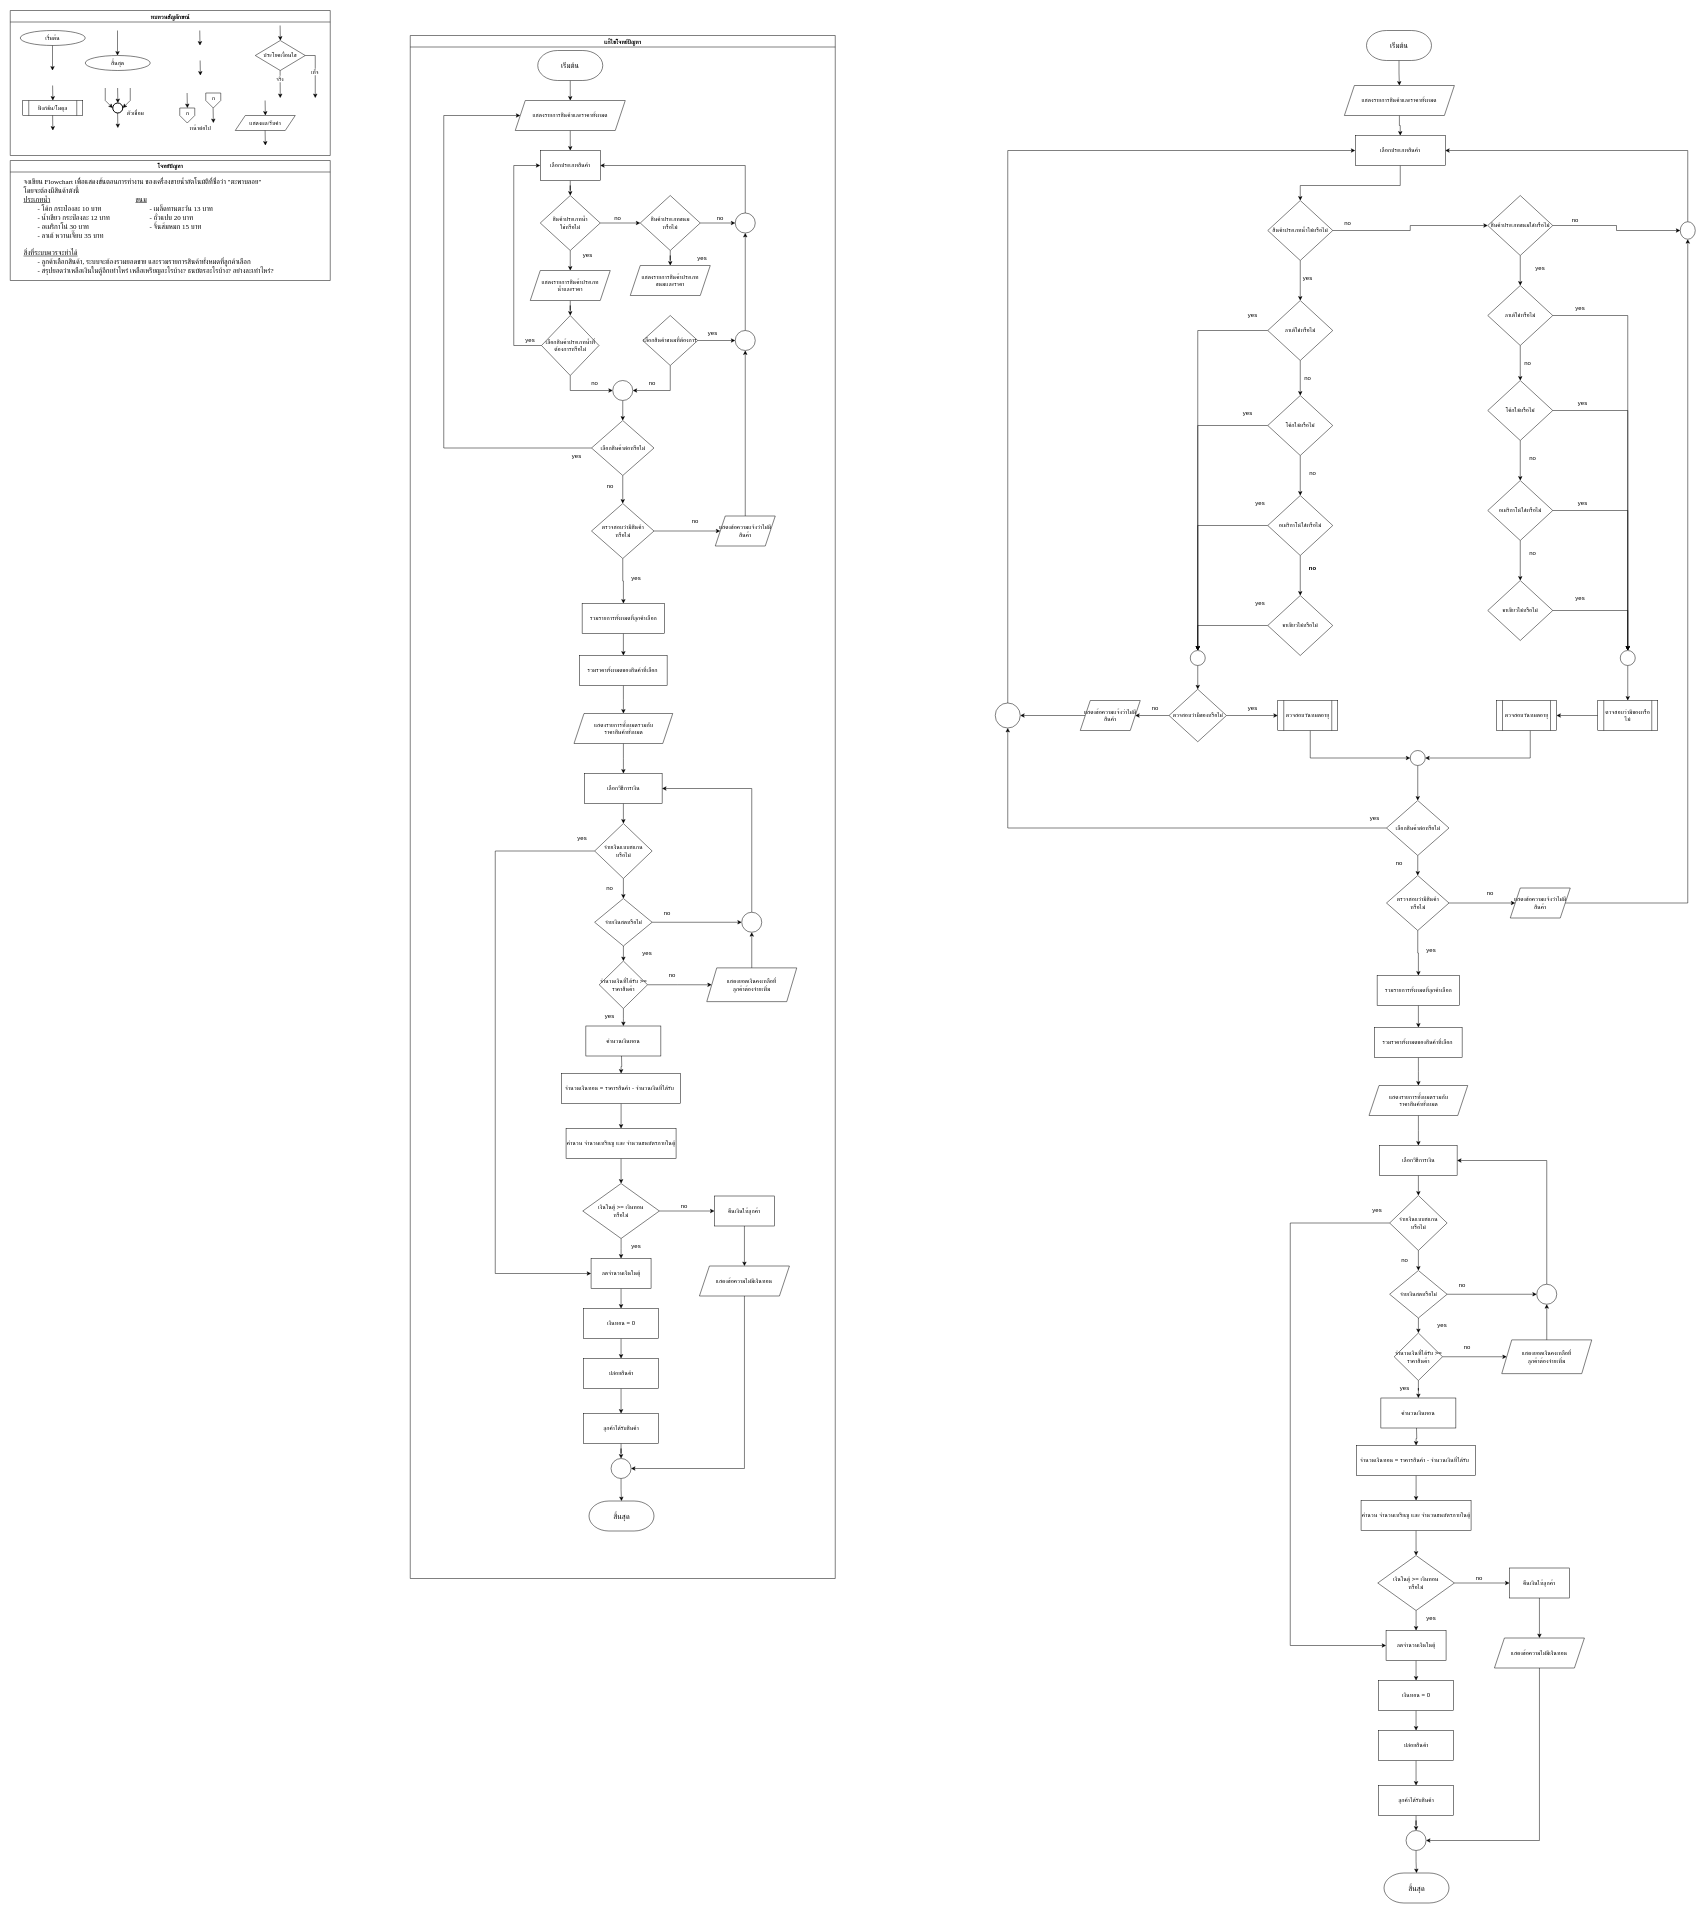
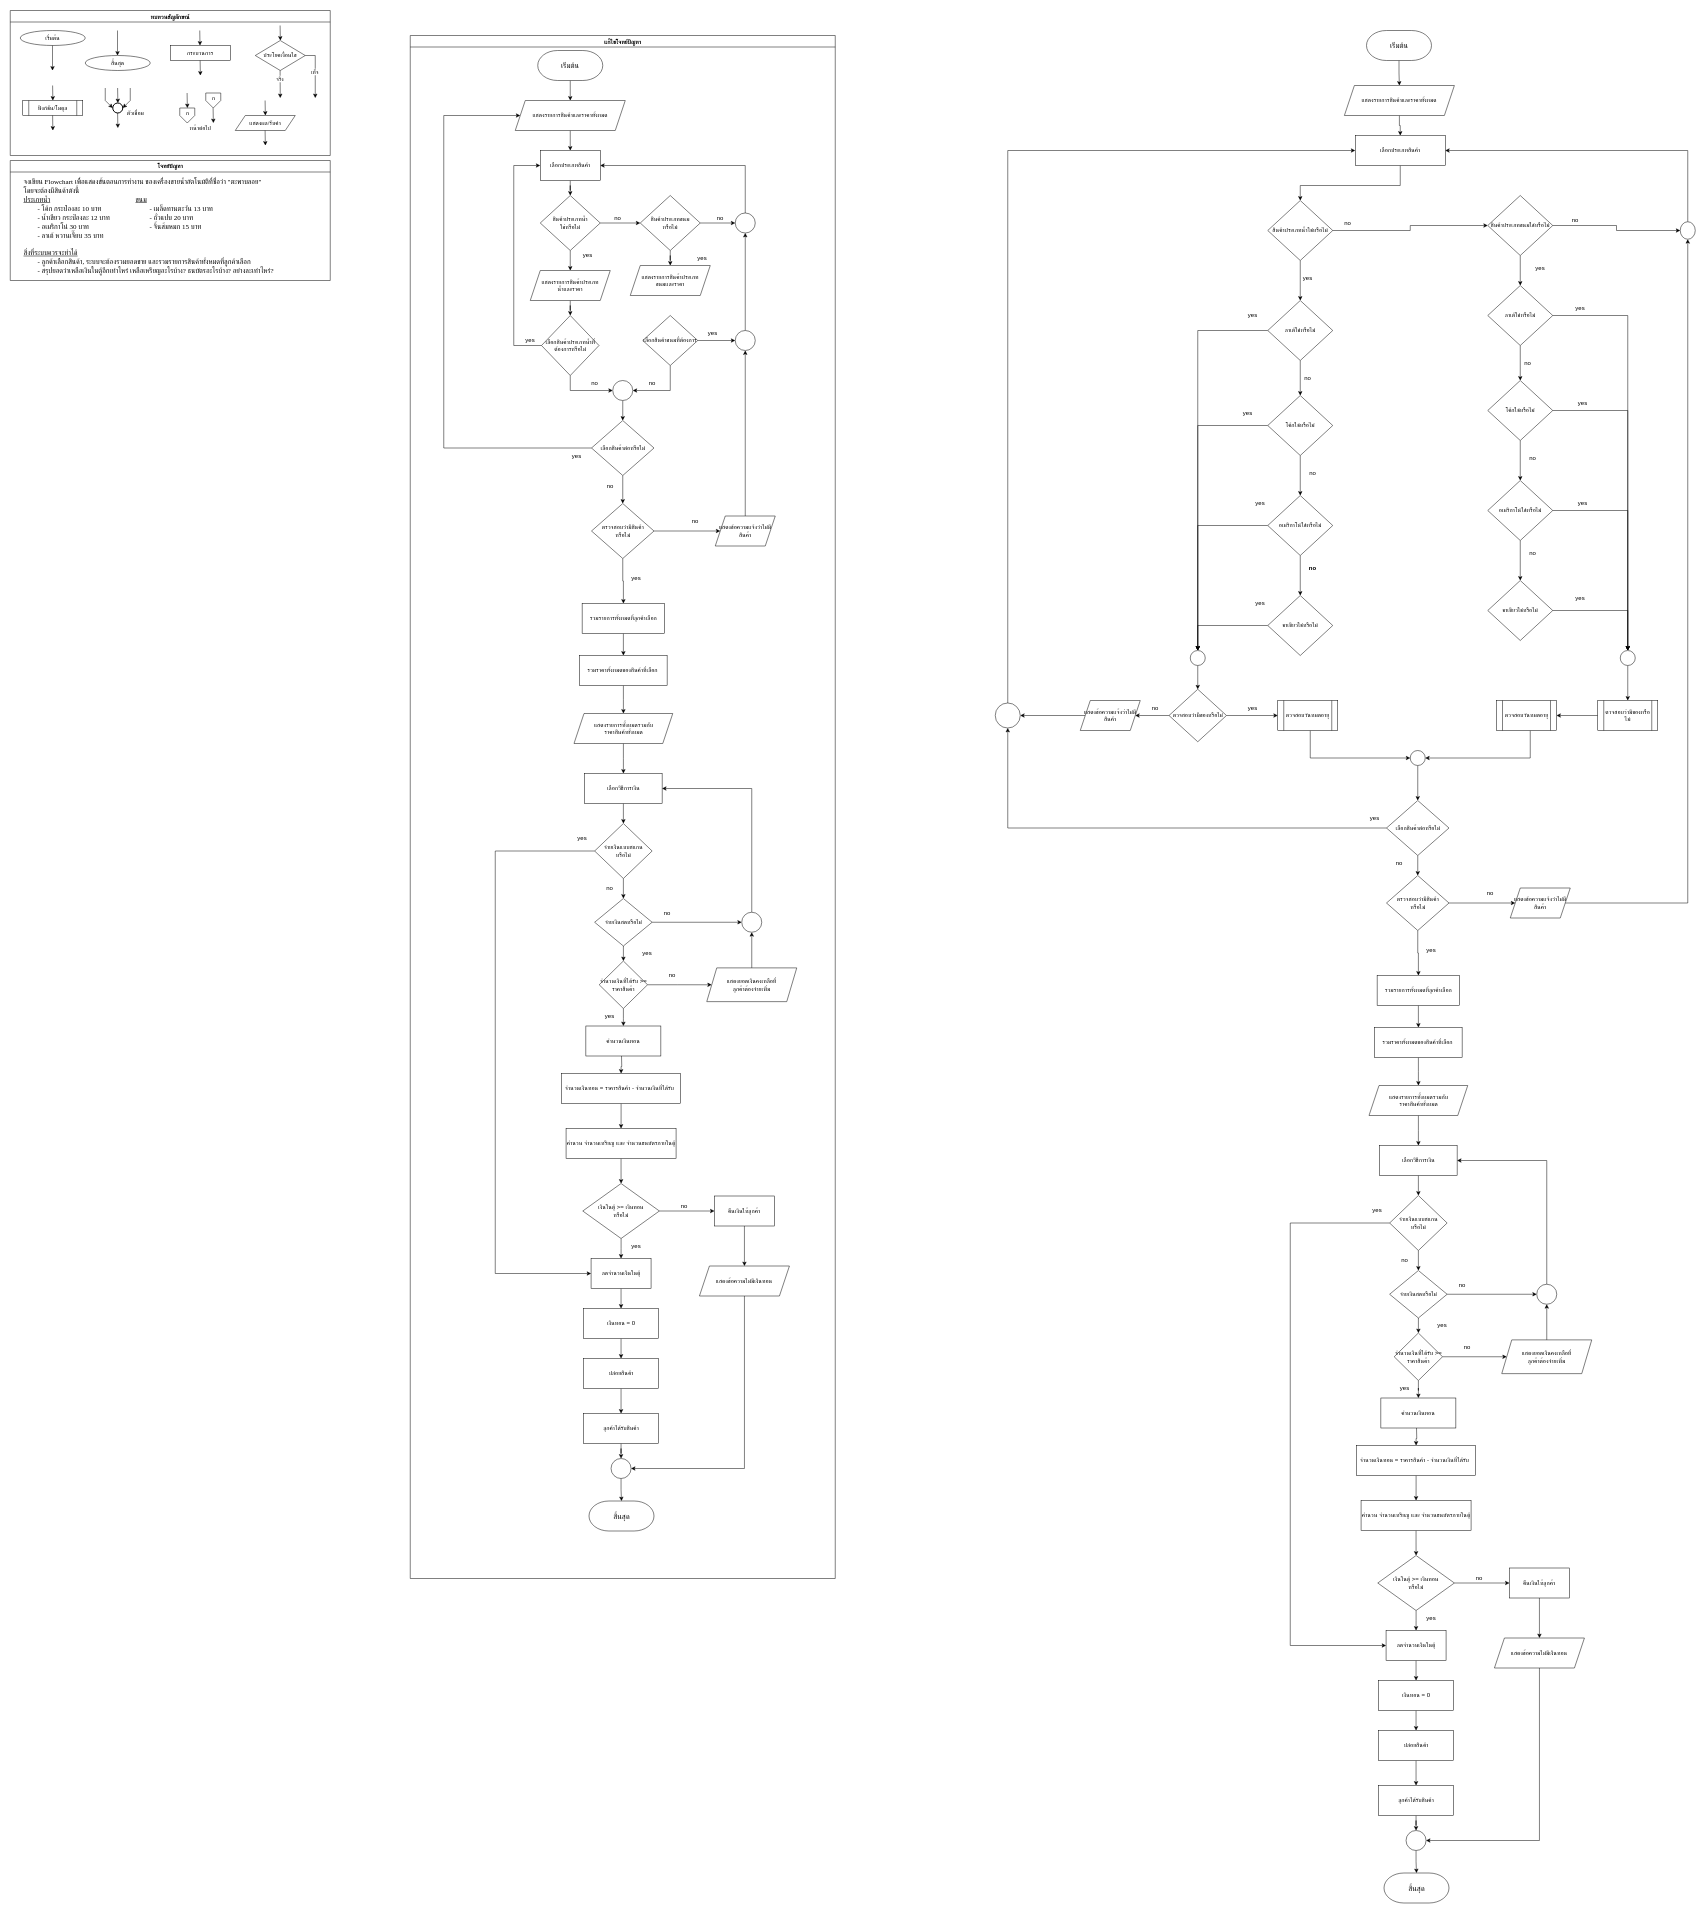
+ <mxCell id="7" value="กระบวนการ" style="rounded=0;whiteSpace=wrap;html=1;fontFamily=Sarabun;fontSource=https%3A%2F%2Ffonts.googleapis.com%2Fcss%3Ffamily%3DSarabun;" vertex="1" parent="2"><mxGeometry x="320" y="70" width="120" height="30" as="geometry" /></mxCell>
